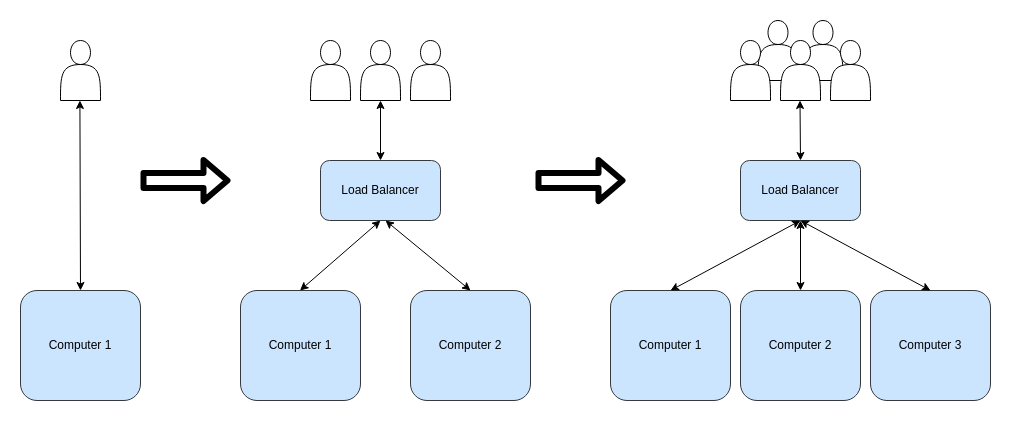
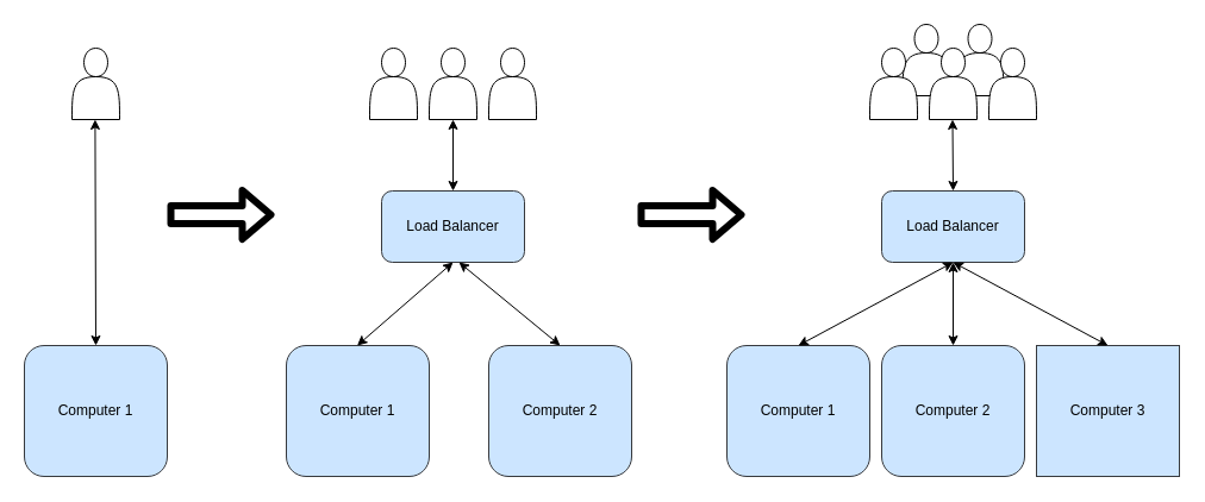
- <mxCell id="22" value="Computer 3" style="rounded=1;whiteSpace=wrap;html=1;fillColor=#cce5ff;strokeColor=#36393d;fontColor=#000000;" parent="1" vertex="1"><mxGeometry x="870" y="290" width="120" height="110" as="geometry" /></mxCell>
+ <mxCell id="22" value="Computer 3" style="whiteSpace=wrap;html=1;fillColor=#cce5ff;strokeColor=#36393d;fontColor=#000000;rounded=0;" parent="1" vertex="1"><mxGeometry x="870" y="290" width="120" height="110" as="geometry" /></mxCell>
